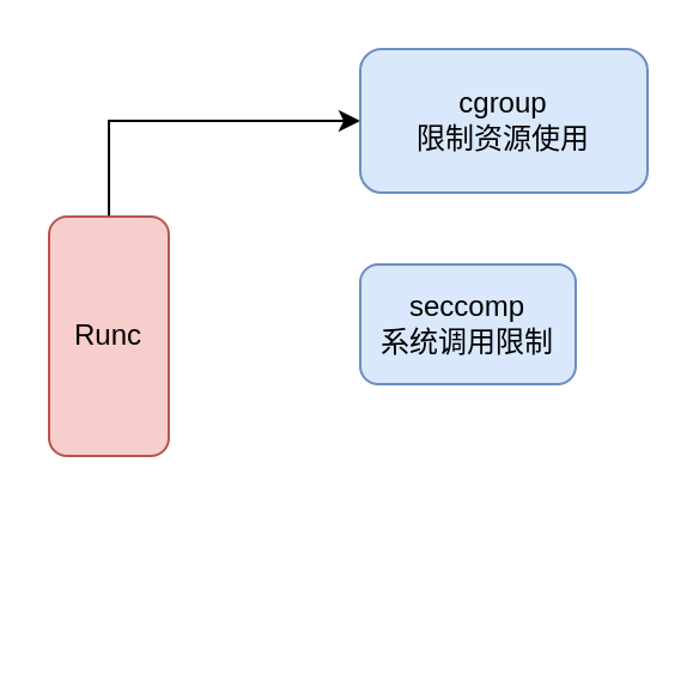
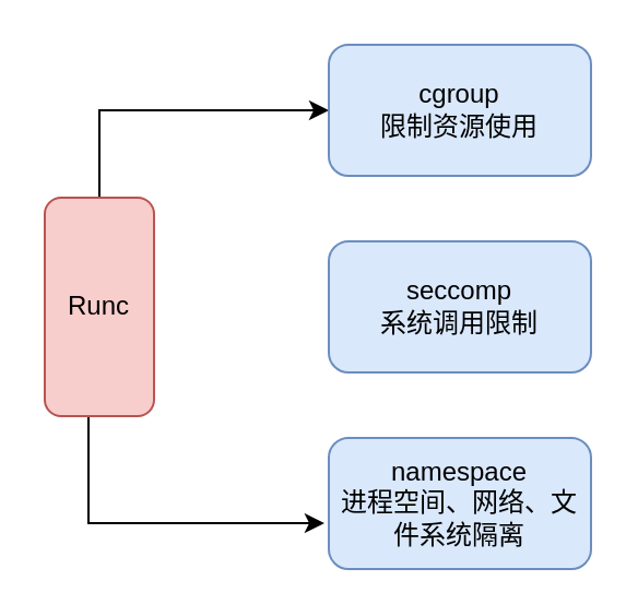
- <mxCell id="6" value="seccomp&lt;br&gt;系统调用限制" style="rounded=1;whiteSpace=wrap;html=1;fillColor=#dae8fc;strokeColor=#6c8ebf;" vertex="1" parent="1"><mxGeometry x="150" y="110" width="90" height="50" as="geometry" /></mxCell>
+ <mxCell id="6" value="seccomp&lt;br&gt;系统调用限制" style="rounded=1;whiteSpace=wrap;html=1;fillColor=#dae8fc;strokeColor=#6c8ebf;" vertex="1" parent="1"><mxGeometry x="150" y="110" width="120" height="60" as="geometry" /></mxCell>
+ <mxCell id="7" value="namespace&lt;br&gt;进程空间、网络、文件系统隔离" style="rounded=1;whiteSpace=wrap;html=1;fillColor=#dae8fc;strokeColor=#6c8ebf;" vertex="1" parent="1"><mxGeometry x="150" y="200" width="120" height="60" as="geometry" /></mxCell>
+ <mxCell id="3" style="edgeStyle=orthogonalEdgeStyle;rounded=0;orthogonalLoop=1;jettySize=auto;html=1;entryX=-0.017;entryY=0.65;entryDx=0;entryDy=0;entryPerimeter=0;" edge="1" parent="1" source="4" target="7"><mxGeometry relative="1" as="geometry"><Array as="points"><mxPoint x="40" y="239" /></Array></mxGeometry></mxCell>
